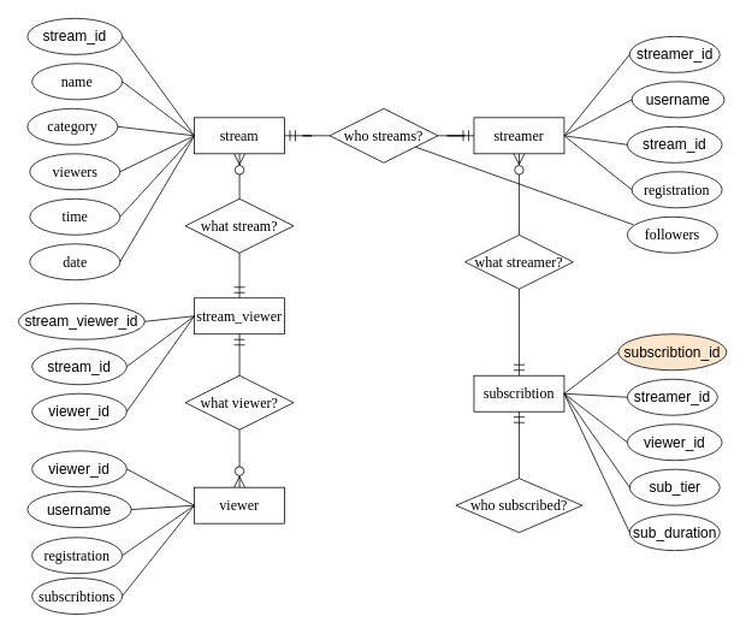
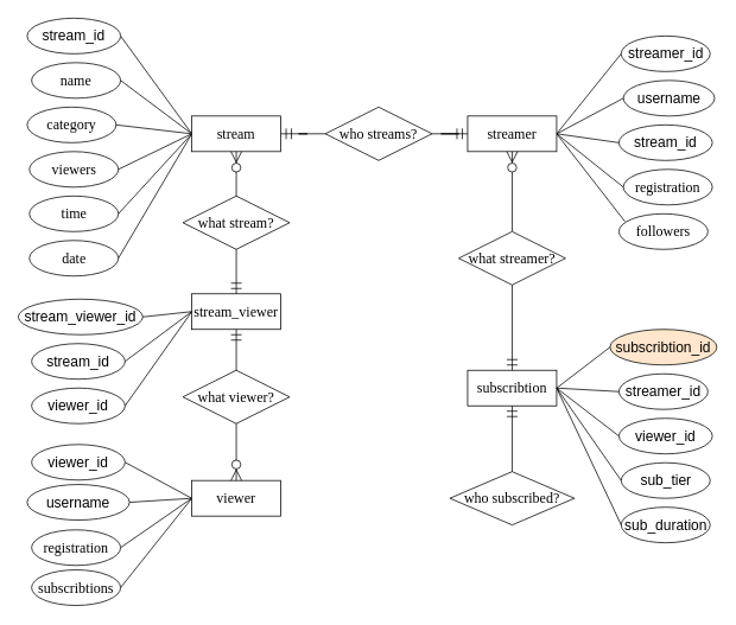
- <mxCell id="5" value="" style="endArrow=none;html=1;rounded=0;fontFamily=Times New Roman;fontSize=16;elbow=vertical;exitX=0.068;exitY=0.218;exitDx=0;exitDy=0;exitPerimeter=0;" parent="1" source="18" target="25" edge="1"><mxGeometry width="50" height="50" relative="1" as="geometry"><mxPoint x="275" y="90" as="sourcePoint" /><mxPoint x="635" y="210" as="targetPoint" /></mxGeometry></mxCell>
+ <mxCell id="5" value="" style="endArrow=none;html=1;rounded=0;fontFamily=Times New Roman;fontSize=16;elbow=vertical;exitX=0.068;exitY=0.218;exitDx=0;exitDy=0;entryX=1;entryY=0.5;entryDx=0;entryDy=0;exitPerimeter=0;" parent="1" source="18" target="14" edge="1"><mxGeometry width="50" height="50" relative="1" as="geometry"><mxPoint x="275" y="90" as="sourcePoint" /><mxPoint x="635" y="210" as="targetPoint" /></mxGeometry></mxCell>
